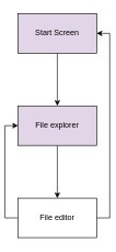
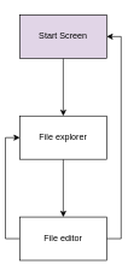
- <mxCell id="5" value="File explorer" style="whiteSpace=wrap;html=1;rounded=0;fillColor=#e1d5e7;" vertex="1" parent="1"><mxGeometry x="20" y="160" width="120" height="60" as="geometry" /></mxCell>
+ <mxCell id="5" value="File explorer" style="whiteSpace=wrap;html=1;rounded=0;" vertex="1" parent="1"><mxGeometry x="20" y="160" width="120" height="60" as="geometry" /></mxCell>
